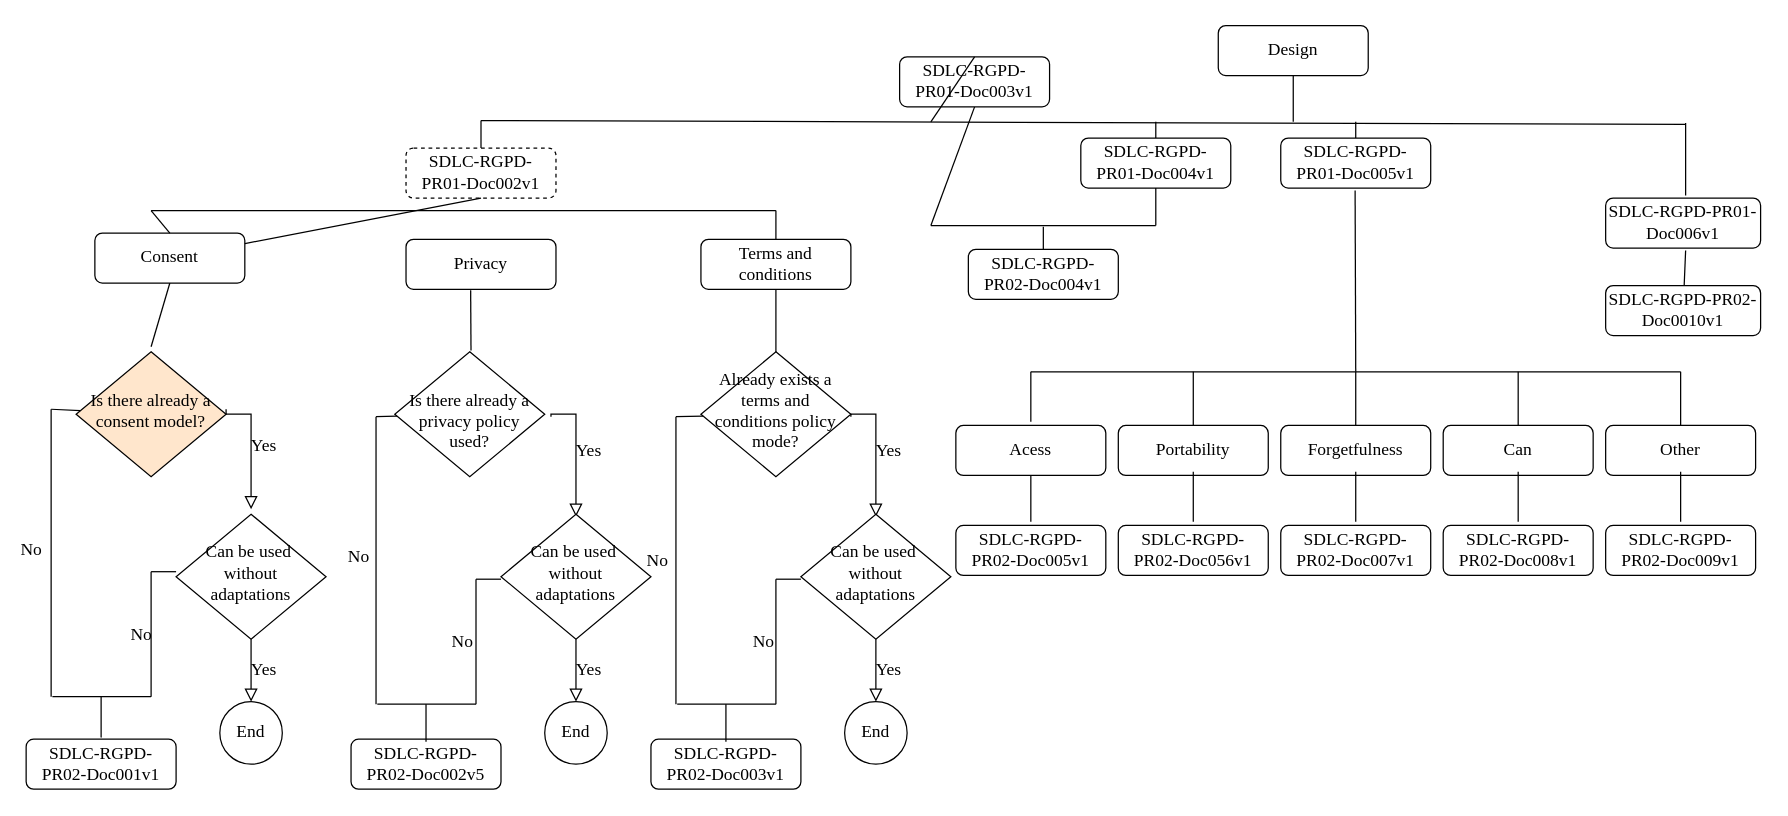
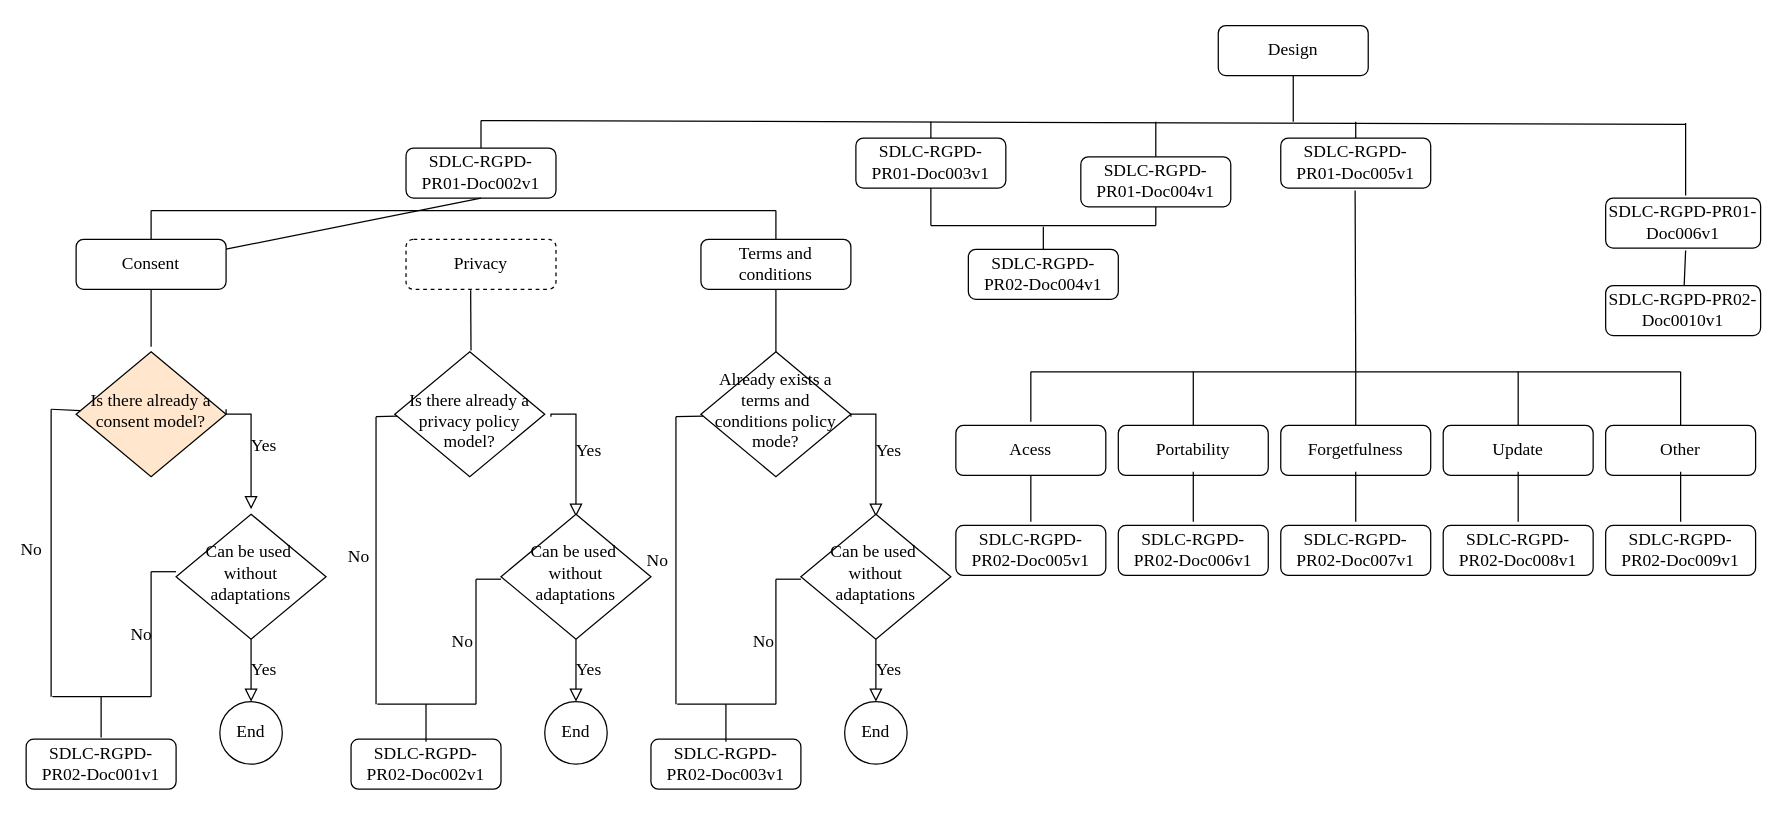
- <mxCell id="69" value="SDLC-RGPD-PR01-Doc003v1" style="rounded=1;whiteSpace=wrap;html=1;fontSize=14;glass=0;strokeWidth=1;shadow=0;fontStyle=0;direction=east;fontFamily=Verdana;" parent="1" vertex="1"><mxGeometry x="719" y="45" width="120" height="40" as="geometry" /></mxCell>
+ <mxCell id="69" value="SDLC-RGPD-PR01-Doc003v1" style="rounded=1;whiteSpace=wrap;html=1;fontSize=14;glass=0;strokeWidth=1;shadow=0;fontStyle=0;direction=east;fontFamily=Verdana;" parent="1" vertex="1"><mxGeometry x="684" y="110" width="120" height="40" as="geometry" /></mxCell>
- <mxCell id="70" value="SDLC-RGPD-PR01-Doc004v1" style="rounded=1;whiteSpace=wrap;html=1;fontSize=14;glass=0;strokeWidth=1;shadow=0;fontStyle=0;direction=east;fontFamily=Verdana;" parent="1" vertex="1"><mxGeometry x="864" y="110" width="120" height="40" as="geometry" /></mxCell>
+ <mxCell id="70" value="SDLC-RGPD-PR01-Doc004v1" style="rounded=1;whiteSpace=wrap;html=1;fontSize=14;glass=0;strokeWidth=1;shadow=0;fontStyle=0;direction=east;fontFamily=Verdana;" parent="1" vertex="1"><mxGeometry x="864" y="125" width="120" height="40" as="geometry" /></mxCell>
- <mxCell id="48" value="SDLC-RGPD-PR01-Doc002v1" style="rounded=1;whiteSpace=wrap;html=1;fontSize=14;glass=0;strokeWidth=1;shadow=0;fontStyle=0;direction=east;fontFamily=Verdana;dashed=1;" parent="1" vertex="1"><mxGeometry x="324" y="118" width="120" height="40" as="geometry" /></mxCell>
+ <mxCell id="48" value="SDLC-RGPD-PR01-Doc002v1" style="rounded=1;whiteSpace=wrap;html=1;fontSize=14;glass=0;strokeWidth=1;shadow=0;fontStyle=0;direction=east;fontFamily=Verdana;" parent="1" vertex="1"><mxGeometry x="324" y="118" width="120" height="40" as="geometry" /></mxCell>
- <mxCell id="7" value="Consent" style="rounded=1;whiteSpace=wrap;html=1;fontSize=14;glass=0;strokeWidth=1;shadow=0;fontStyle=0;direction=east;fontFamily=Verdana;" parent="1" vertex="1"><mxGeometry x="75" y="186" width="120" height="40" as="geometry" /></mxCell>
+ <mxCell id="7" value="Consent" style="rounded=1;whiteSpace=wrap;html=1;fontSize=14;glass=0;strokeWidth=1;shadow=0;fontStyle=0;direction=east;fontFamily=Verdana;" parent="1" vertex="1"><mxGeometry x="60" y="191" width="120" height="40" as="geometry" /></mxCell>
- <mxCell id="34" value="Privacy" style="rounded=1;whiteSpace=wrap;html=1;fontSize=14;glass=0;strokeWidth=1;shadow=0;fontStyle=0;direction=east;fontFamily=Verdana;" parent="1" vertex="1"><mxGeometry x="324" y="191" width="120" height="40" as="geometry" /></mxCell>
+ <mxCell id="34" value="Privacy" style="rounded=1;whiteSpace=wrap;html=1;fontSize=14;glass=0;strokeWidth=1;shadow=0;fontStyle=0;direction=east;fontFamily=Verdana;dashed=1;" parent="1" vertex="1"><mxGeometry x="324" y="191" width="120" height="40" as="geometry" /></mxCell>
- <mxCell id="35" value="&lt;div style=&quot;font-size: 14px;&quot;&gt;&lt;br style=&quot;font-size: 14px;&quot;&gt;&lt;/div&gt;&lt;div style=&quot;font-size: 14px;&quot;&gt;&lt;br style=&quot;font-size: 14px;&quot;&gt;&lt;/div&gt;&lt;div style=&quot;font-size: 14px;&quot;&gt;Is there already a privacy policy used?&lt;/div&gt;&lt;div style=&quot;font-size: 14px;&quot;&gt;&lt;br style=&quot;font-size: 14px;&quot;&gt;&lt;/div&gt;" style="rhombus;whiteSpace=wrap;html=1;shadow=0;fontFamily=Verdana;fontSize=14;align=center;strokeWidth=1;spacing=6;spacingTop=-4;fontStyle=0;direction=east;" parent="1" vertex="1"><mxGeometry x="315" y="281" width="120" height="100" as="geometry" /></mxCell>
+ <mxCell id="35" value="&lt;div style=&quot;font-size: 14px;&quot;&gt;&lt;br style=&quot;font-size: 14px;&quot;&gt;&lt;/div&gt;&lt;div style=&quot;font-size: 14px;&quot;&gt;&lt;br style=&quot;font-size: 14px;&quot;&gt;&lt;/div&gt;&lt;div style=&quot;font-size: 14px;&quot;&gt;Is there already a privacy policy model?&lt;/div&gt;&lt;div style=&quot;font-size: 14px;&quot;&gt;&lt;br style=&quot;font-size: 14px;&quot;&gt;&lt;/div&gt;" style="rhombus;whiteSpace=wrap;html=1;shadow=0;fontFamily=Verdana;fontSize=14;align=center;strokeWidth=1;spacing=6;spacingTop=-4;fontStyle=0;direction=east;" parent="1" vertex="1"><mxGeometry x="315" y="281" width="120" height="100" as="geometry" /></mxCell>
- <mxCell id="79" value="Can" style="rounded=1;whiteSpace=wrap;html=1;fontSize=14;glass=0;strokeWidth=1;shadow=0;fontStyle=0;direction=east;fontFamily=Verdana;" parent="1" vertex="1"><mxGeometry x="1154" y="340" width="120" height="40" as="geometry" /></mxCell>
+ <mxCell id="79" value="Update" style="rounded=1;whiteSpace=wrap;html=1;fontSize=14;glass=0;strokeWidth=1;shadow=0;fontStyle=0;direction=east;fontFamily=Verdana;" parent="1" vertex="1"><mxGeometry x="1154" y="340" width="120" height="40" as="geometry" /></mxCell>
- <mxCell id="88" value="SDLC-RGPD-PR02-Doc056v1" style="rounded=1;whiteSpace=wrap;html=1;fontSize=14;glass=0;strokeWidth=1;shadow=0;fontStyle=0;direction=east;fontFamily=Verdana;" parent="1" vertex="1"><mxGeometry x="894" y="420" width="120" height="40" as="geometry" /></mxCell>
+ <mxCell id="88" value="SDLC-RGPD-PR02-Doc006v1" style="rounded=1;whiteSpace=wrap;html=1;fontSize=14;glass=0;strokeWidth=1;shadow=0;fontStyle=0;direction=east;fontFamily=Verdana;" parent="1" vertex="1"><mxGeometry x="894" y="420" width="120" height="40" as="geometry" /></mxCell>
- <mxCell id="32" value="SDLC-RGPD-PR02-Doc002v5" style="rounded=1;whiteSpace=wrap;html=1;fontSize=14;glass=0;strokeWidth=1;shadow=0;fontStyle=0;direction=east;fontFamily=Verdana;" parent="1" vertex="1"><mxGeometry x="280" y="591" width="120" height="40" as="geometry" /></mxCell>
+ <mxCell id="32" value="SDLC-RGPD-PR02-Doc002v1" style="rounded=1;whiteSpace=wrap;html=1;fontSize=14;glass=0;strokeWidth=1;shadow=0;fontStyle=0;direction=east;fontFamily=Verdana;" parent="1" vertex="1"><mxGeometry x="280" y="591" width="120" height="40" as="geometry" /></mxCell>
